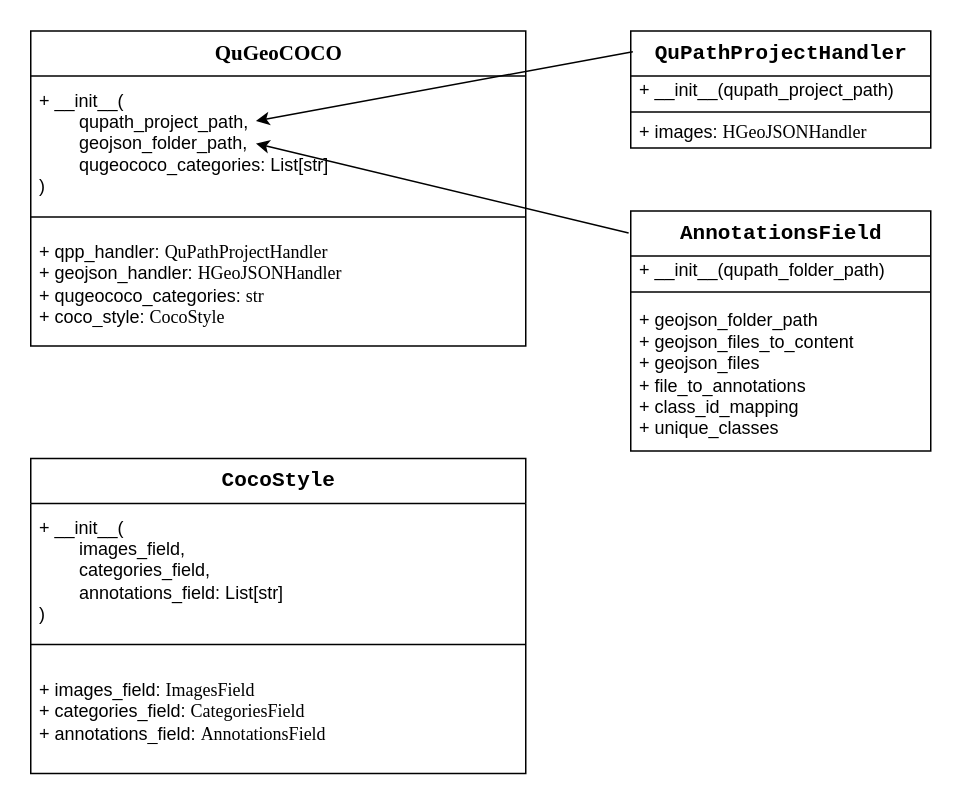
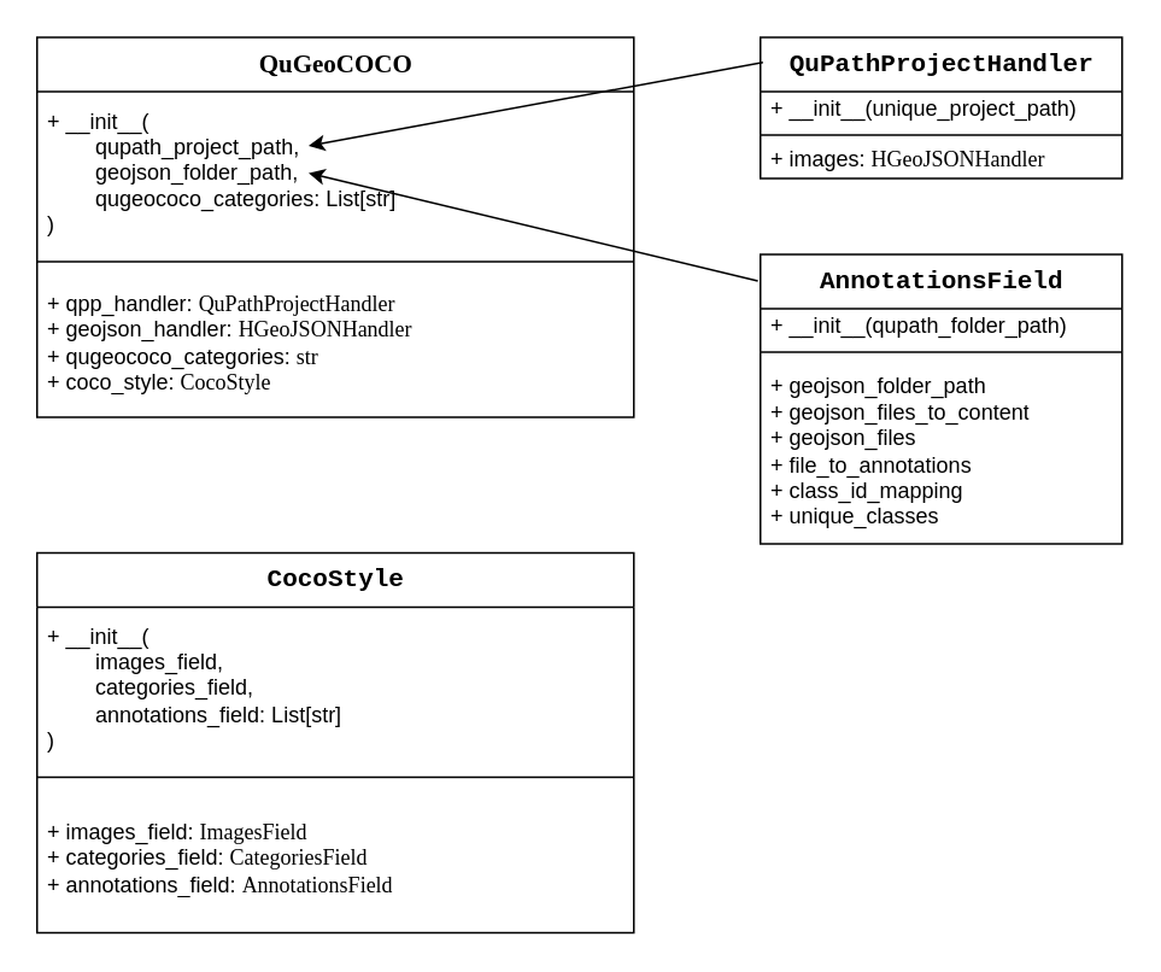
- <mxCell id="3" value="&lt;span style=&quot;&quot;&gt;+ __init__(qupath_project_path)&lt;/span&gt;" style="text;html=1;strokeColor=none;fillColor=none;align=left;verticalAlign=middle;spacingLeft=4;spacingRight=4;overflow=hidden;rotatable=0;points=[[0,0.5],[1,0.5]];portConstraint=eastwest;labelBackgroundColor=none;fontColor=#000000;" parent="2" vertex="1"><mxGeometry y="30" width="200" height="20" as="geometry" /></mxCell>
+ <mxCell id="3" value="&lt;span style=&quot;&quot;&gt;+ __init__(unique_project_path)&lt;/span&gt;" style="text;html=1;strokeColor=none;fillColor=none;align=left;verticalAlign=middle;spacingLeft=4;spacingRight=4;overflow=hidden;rotatable=0;points=[[0,0.5],[1,0.5]];portConstraint=eastwest;labelBackgroundColor=none;fontColor=#000000;" parent="2" vertex="1"><mxGeometry y="30" width="200" height="20" as="geometry" /></mxCell>
